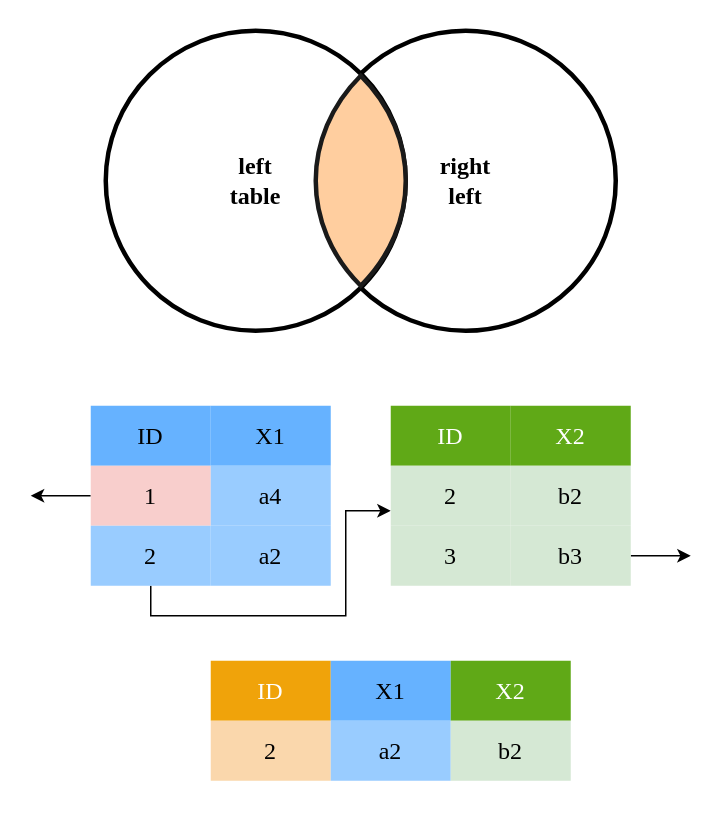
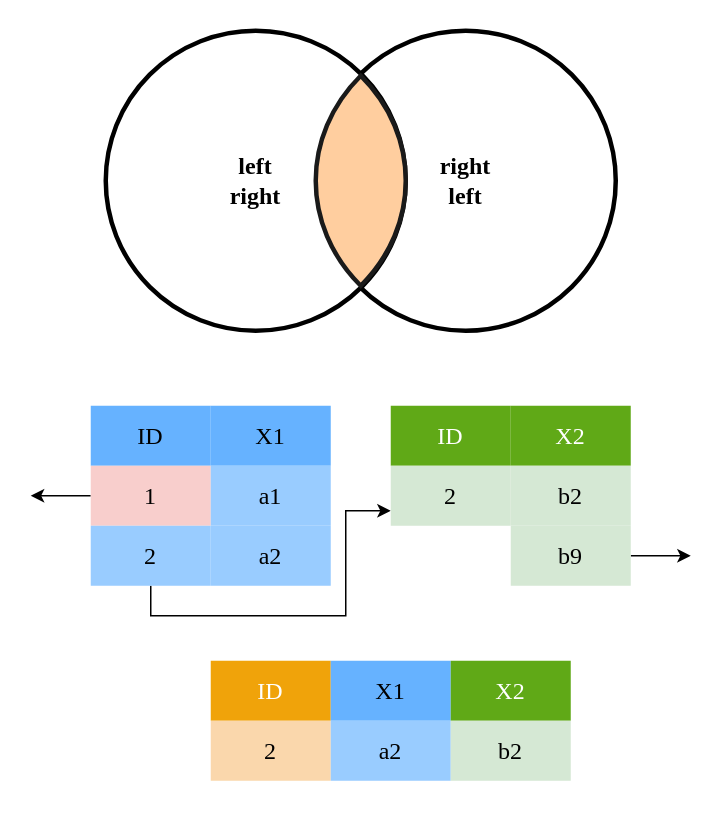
- <mxCell id="3" value="&lt;font style=&quot;font-size: 16px&quot; face=&quot;Verdana&quot;&gt;&lt;b&gt;left&lt;br&gt;table&lt;/b&gt;&lt;/font&gt;" style="ellipse;whiteSpace=wrap;html=1;aspect=fixed;strokeWidth=3;shadow=0;fillColor=#FFFFFF;" parent="1" vertex="1"><mxGeometry x="70" y="20" width="200" height="200" as="geometry" /></mxCell>
+ <mxCell id="3" value="&lt;font style=&quot;font-size: 16px&quot; face=&quot;Verdana&quot;&gt;&lt;b&gt;left&lt;br&gt;right&lt;/b&gt;&lt;/font&gt;" style="ellipse;whiteSpace=wrap;html=1;aspect=fixed;strokeWidth=3;shadow=0;fillColor=#FFFFFF;" parent="1" vertex="1"><mxGeometry x="70" y="20" width="200" height="200" as="geometry" /></mxCell>
- <mxCell id="10" value="&lt;font face=&quot;Verdana&quot; style=&quot;font-size: 16px&quot;&gt;a4&lt;/font&gt;" style="rounded=0;whiteSpace=wrap;html=1;shadow=0;strokeWidth=3;fillColor=#99CCFF;strokeColor=none;" parent="1" vertex="1"><mxGeometry x="140" y="310" width="80" height="40" as="geometry" /></mxCell>
+ <mxCell id="10" value="&lt;font face=&quot;Verdana&quot; style=&quot;font-size: 16px&quot;&gt;a1&lt;/font&gt;" style="rounded=0;whiteSpace=wrap;html=1;shadow=0;strokeWidth=3;fillColor=#99CCFF;strokeColor=none;" parent="1" vertex="1"><mxGeometry x="140" y="310" width="80" height="40" as="geometry" /></mxCell>
- <mxCell id="15" value="&lt;font face=&quot;Verdana&quot; style=&quot;font-size: 16px&quot;&gt;3&lt;/font&gt;" style="rounded=0;whiteSpace=wrap;html=1;shadow=0;strokeWidth=3;fillColor=#d5e8d4;strokeColor=none;" parent="1" vertex="1"><mxGeometry x="260" y="350" width="80" height="40" as="geometry" /></mxCell>
- <mxCell id="18" value="&lt;font face=&quot;Verdana&quot; style=&quot;font-size: 16px&quot;&gt;b3&lt;/font&gt;" style="rounded=0;whiteSpace=wrap;html=1;shadow=0;strokeWidth=3;fillColor=#d5e8d4;strokeColor=none;" parent="1" vertex="1"><mxGeometry x="340" y="350" width="80" height="40" as="geometry" /></mxCell>
+ <mxCell id="18" value="&lt;font face=&quot;Verdana&quot; style=&quot;font-size: 16px&quot;&gt;b9&lt;/font&gt;" style="rounded=0;whiteSpace=wrap;html=1;shadow=0;strokeWidth=3;fillColor=#d5e8d4;strokeColor=none;" parent="1" vertex="1"><mxGeometry x="340" y="350" width="80" height="40" as="geometry" /></mxCell>
